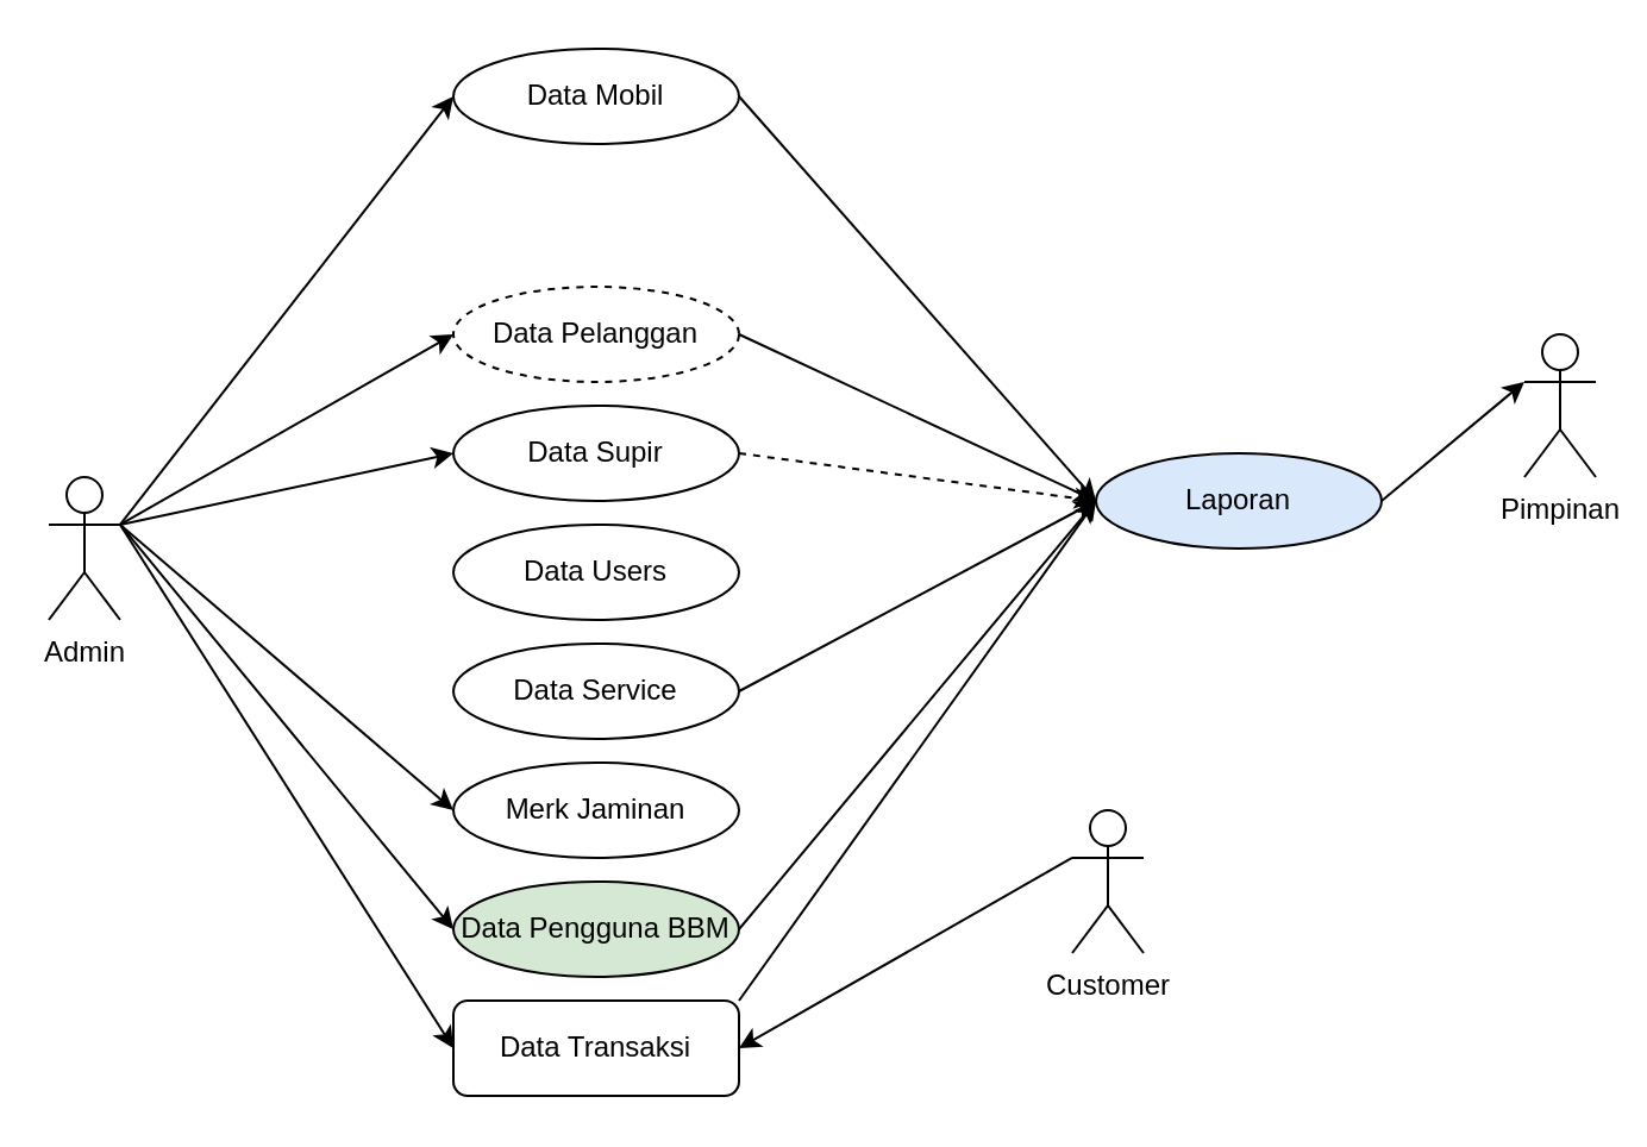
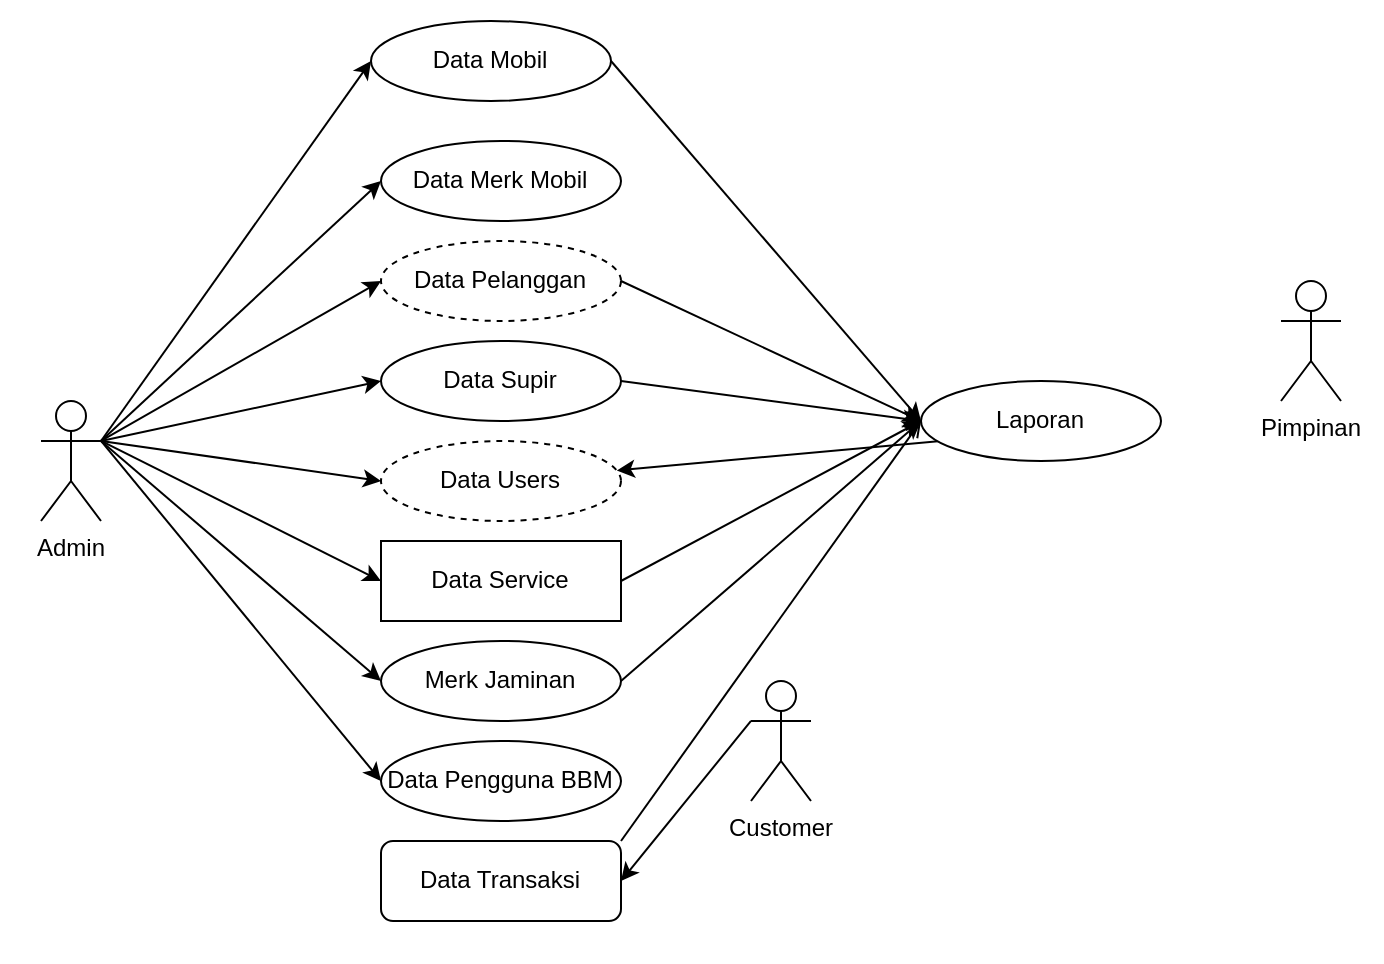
- <mxCell id="13" value="Data Mobil" style="ellipse;whiteSpace=wrap;html=1;" vertex="1" parent="1"><mxGeometry x="190" y="20" width="120" height="40" as="geometry" /></mxCell>
+ <mxCell id="13" value="Data Mobil" style="ellipse;whiteSpace=wrap;html=1;" vertex="1" parent="1"><mxGeometry x="185" y="10" width="120" height="40" as="geometry" /></mxCell>
+ <mxCell id="14" value="Data Merk Mobil" style="ellipse;whiteSpace=wrap;html=1;" vertex="1" parent="1"><mxGeometry x="190" y="70" width="120" height="40" as="geometry" /></mxCell>
+ <mxCell id="3" style="edgeStyle=none;rounded=0;orthogonalLoop=1;jettySize=auto;html=1;exitX=1;exitY=0.333;exitDx=0;exitDy=0;exitPerimeter=0;entryX=0;entryY=0.5;entryDx=0;entryDy=0;" edge="1" parent="1" source="11" target="14"><mxGeometry relative="1" as="geometry" /></mxCell>
- <mxCell id="30" style="edgeStyle=none;rounded=0;orthogonalLoop=1;jettySize=auto;html=1;exitX=1;exitY=0.5;exitDx=0;exitDy=0;entryX=0;entryY=0.333;entryDx=0;entryDy=0;entryPerimeter=0;" edge="1" parent="1" source="31" target="32"><mxGeometry relative="1" as="geometry" /></mxCell>
+ <mxCell id="30" style="edgeStyle=none;rounded=0;orthogonalLoop=1;jettySize=auto;html=1;exitX=1;exitY=0.5;exitDx=0;exitDy=0;" edge="1" parent="1" source="31" target="19"><mxGeometry relative="1" as="geometry" /></mxCell>
- <mxCell id="17" style="edgeStyle=none;rounded=0;orthogonalLoop=1;jettySize=auto;html=1;exitX=1;exitY=0.5;exitDx=0;exitDy=0;entryX=0;entryY=0.5;entryDx=0;entryDy=0;dashed=1;" edge="1" parent="1" source="18" target="31"><mxGeometry relative="1" as="geometry" /></mxCell>
+ <mxCell id="17" style="edgeStyle=none;rounded=0;orthogonalLoop=1;jettySize=auto;html=1;exitX=1;exitY=0.5;exitDx=0;exitDy=0;entryX=0;entryY=0.5;entryDx=0;entryDy=0;" edge="1" parent="1" source="18" target="31"><mxGeometry relative="1" as="geometry" /></mxCell>
- <mxCell id="31" value="Laporan" style="ellipse;whiteSpace=wrap;html=1;fillColor=#dae8fc;" vertex="1" parent="1"><mxGeometry x="460" y="190" width="120" height="40" as="geometry" /></mxCell>
+ <mxCell id="31" value="Laporan" style="ellipse;whiteSpace=wrap;html=1;" vertex="1" parent="1"><mxGeometry x="460" y="190" width="120" height="40" as="geometry" /></mxCell>
+ <mxCell id="6" style="edgeStyle=none;rounded=0;orthogonalLoop=1;jettySize=auto;html=1;exitX=1;exitY=0.333;exitDx=0;exitDy=0;exitPerimeter=0;entryX=0;entryY=0.5;entryDx=0;entryDy=0;" edge="1" parent="1" source="11" target="19"><mxGeometry relative="1" as="geometry" /></mxCell>
- <mxCell id="19" value="Data Users" style="ellipse;whiteSpace=wrap;html=1;" vertex="1" parent="1"><mxGeometry x="190" y="220" width="120" height="40" as="geometry" /></mxCell>
+ <mxCell id="19" value="Data Users" style="ellipse;whiteSpace=wrap;html=1;dashed=1;" vertex="1" parent="1"><mxGeometry x="190" y="220" width="120" height="40" as="geometry" /></mxCell>
+ <mxCell id="7" style="edgeStyle=none;rounded=0;orthogonalLoop=1;jettySize=auto;html=1;exitX=1;exitY=0.333;exitDx=0;exitDy=0;exitPerimeter=0;entryX=0;entryY=0.5;entryDx=0;entryDy=0;" edge="1" parent="1" source="11" target="21"><mxGeometry relative="1" as="geometry" /></mxCell>
+ <mxCell id="22" style="edgeStyle=none;rounded=0;orthogonalLoop=1;jettySize=auto;html=1;exitX=1;exitY=0.5;exitDx=0;exitDy=0;entryX=0;entryY=0.5;entryDx=0;entryDy=0;" edge="1" parent="1" source="23" target="31"><mxGeometry relative="1" as="geometry" /></mxCell>
- <mxCell id="21" value="Data Service" style="ellipse;whiteSpace=wrap;html=1;" vertex="1" parent="1"><mxGeometry x="190" y="270" width="120" height="40" as="geometry" /></mxCell>
+ <mxCell id="21" value="Data Service" style="whiteSpace=wrap;html=1;rounded=0;" vertex="1" parent="1"><mxGeometry x="190" y="270" width="120" height="40" as="geometry" /></mxCell>
- <mxCell id="24" style="edgeStyle=none;rounded=0;orthogonalLoop=1;jettySize=auto;html=1;exitX=1;exitY=0.5;exitDx=0;exitDy=0;entryX=0;entryY=0.5;entryDx=0;entryDy=0;" edge="1" parent="1" source="25" target="31"><mxGeometry relative="1" as="geometry" /></mxCell>
- <mxCell id="10" style="edgeStyle=none;rounded=0;orthogonalLoop=1;jettySize=auto;html=1;exitX=1;exitY=0.333;exitDx=0;exitDy=0;exitPerimeter=0;entryX=0;entryY=0.5;entryDx=0;entryDy=0;" edge="1" parent="1" source="11" target="27"><mxGeometry relative="1" as="geometry" /></mxCell>
- <mxCell id="29" value="Customer" style="shape=umlActor;verticalLabelPosition=bottom;verticalAlign=top;html=1;outlineConnect=0;" vertex="1" parent="1"><mxGeometry x="450" y="340" width="30" height="60" as="geometry" /></mxCell>
+ <mxCell id="29" value="Customer" style="shape=umlActor;verticalLabelPosition=bottom;verticalAlign=top;html=1;outlineConnect=0;" vertex="1" parent="1"><mxGeometry x="375" y="340" width="30" height="60" as="geometry" /></mxCell>
- <mxCell id="25" value="Data Pengguna BBM" style="ellipse;whiteSpace=wrap;html=1;fillColor=#d5e8d4;" vertex="1" parent="1"><mxGeometry x="190" y="370" width="120" height="40" as="geometry" /></mxCell>
+ <mxCell id="25" value="Data Pengguna BBM" style="ellipse;whiteSpace=wrap;html=1;" vertex="1" parent="1"><mxGeometry x="190" y="370" width="120" height="40" as="geometry" /></mxCell>
